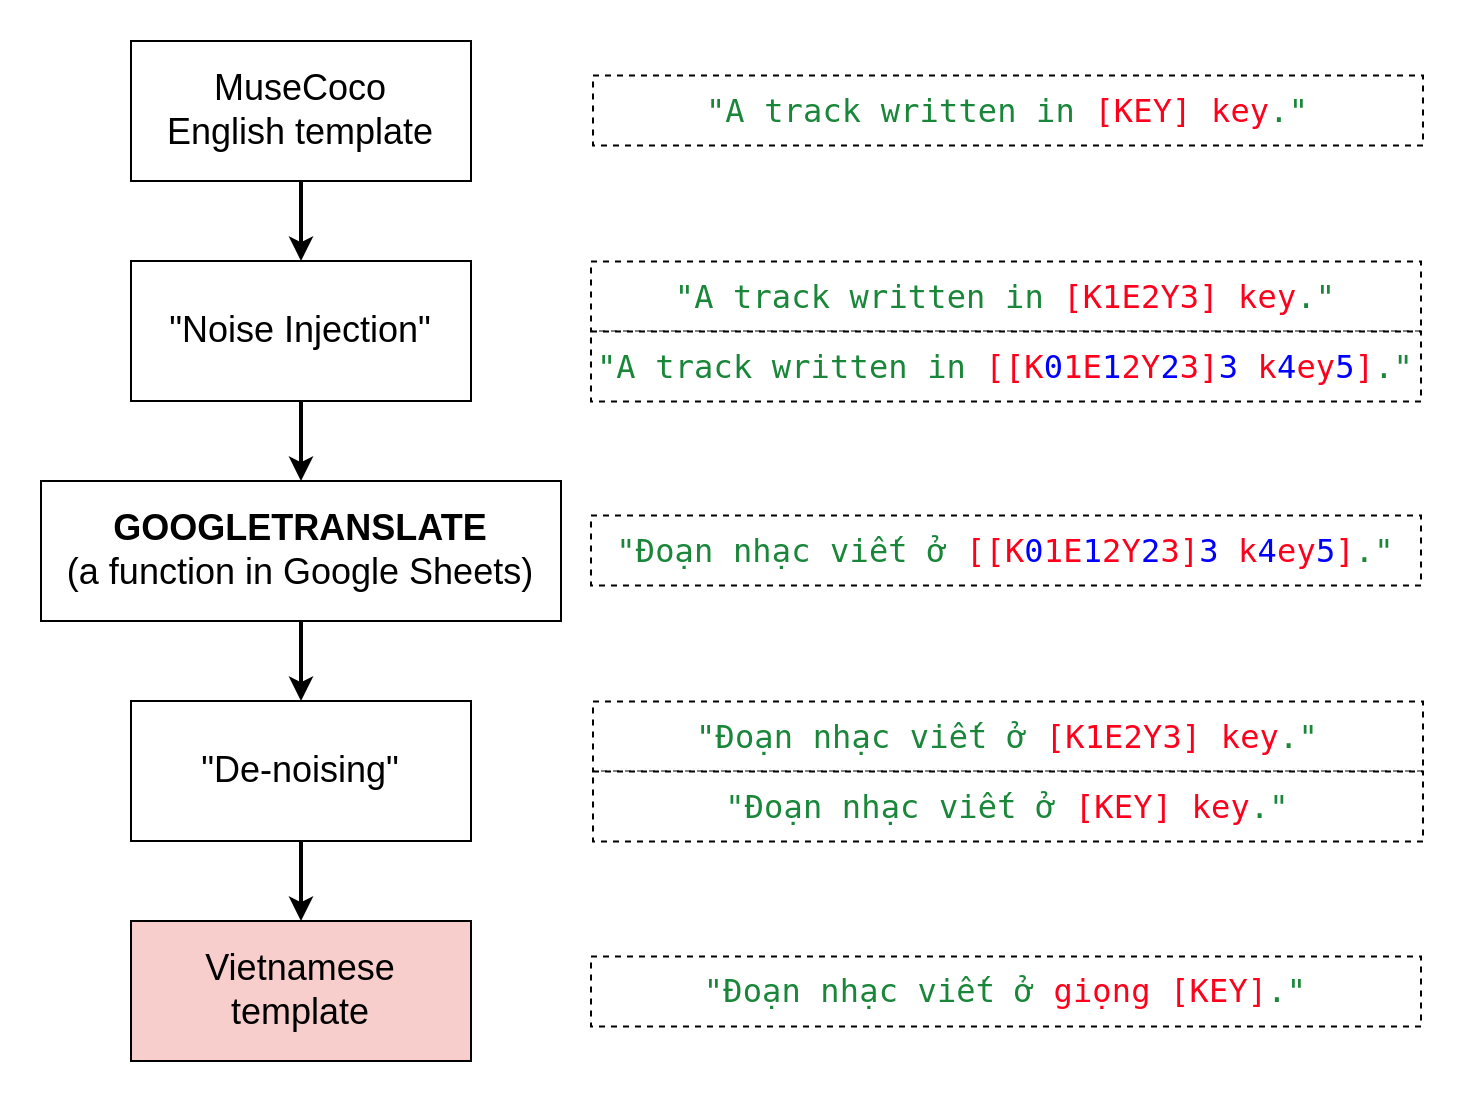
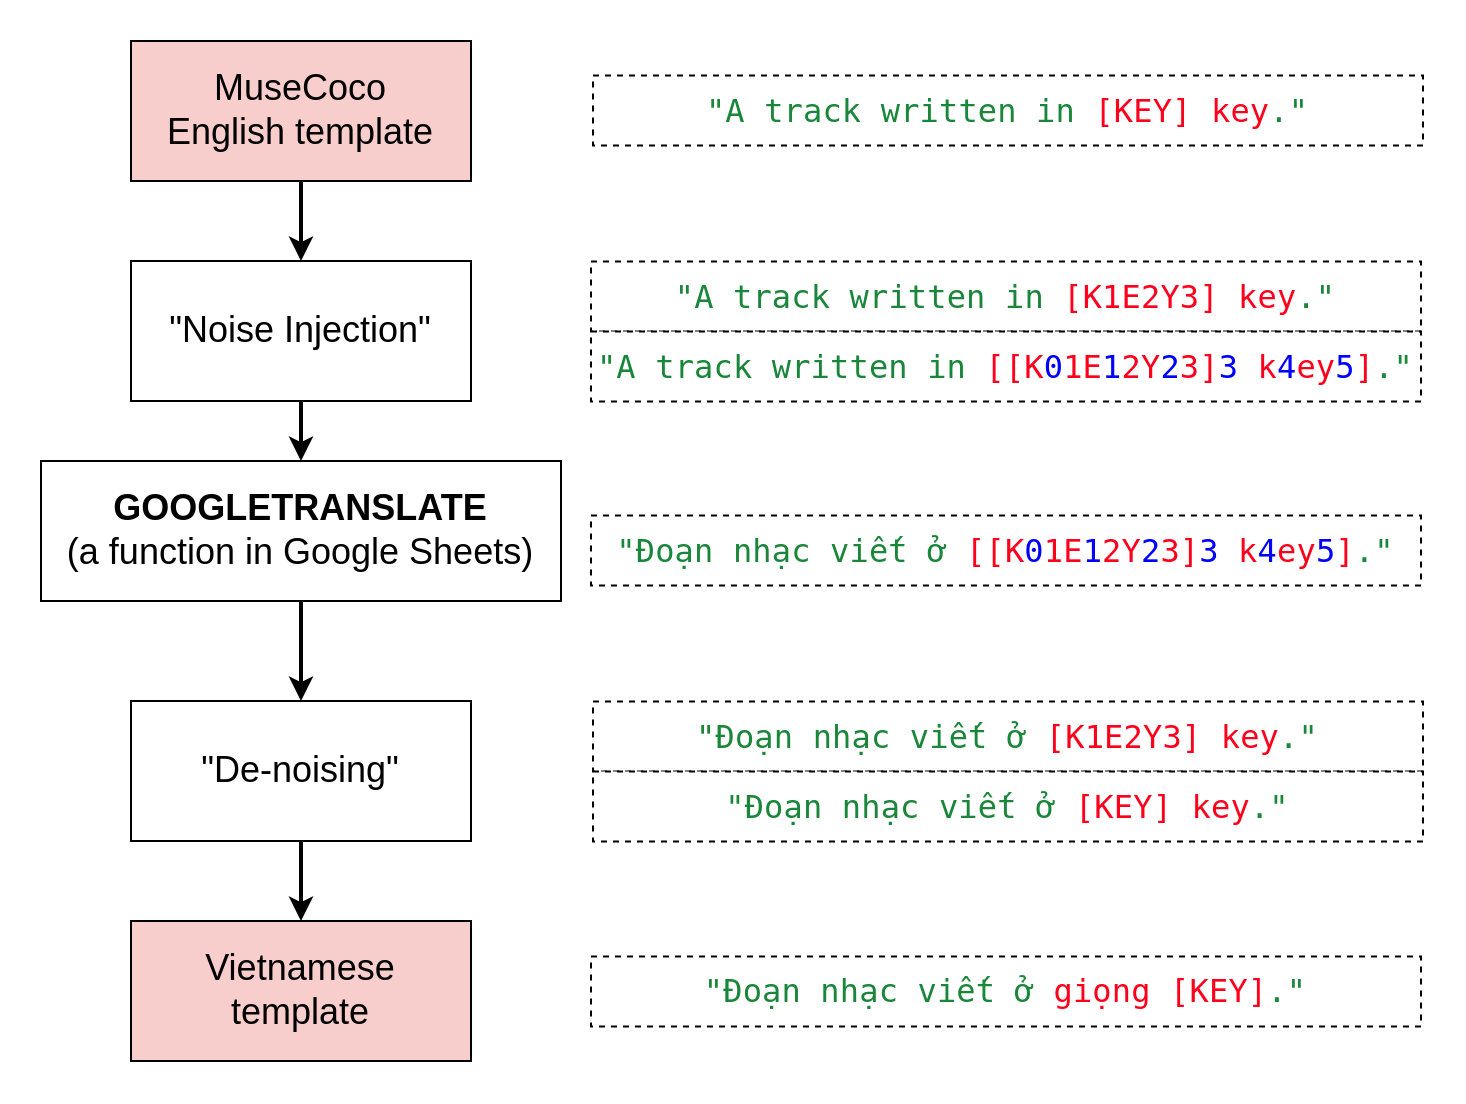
- <mxCell id="3" value="&lt;font style=&quot;font-size: 18px;&quot;&gt;MuseCoco&lt;/font&gt;&lt;div&gt;&lt;font style=&quot;font-size: 18px;&quot;&gt;English template&lt;/font&gt;&lt;/div&gt;" style="rounded=0;whiteSpace=wrap;html=1;" parent="1" vertex="1"><mxGeometry x="65" y="20" width="170" height="70" as="geometry" /></mxCell>
+ <mxCell id="3" value="&lt;font style=&quot;font-size: 18px;&quot;&gt;MuseCoco&lt;/font&gt;&lt;div&gt;&lt;font style=&quot;font-size: 18px;&quot;&gt;English template&lt;/font&gt;&lt;/div&gt;" style="rounded=0;whiteSpace=wrap;html=1;fillColor=#f8cecc;" parent="1" vertex="1"><mxGeometry x="65" y="20" width="170" height="70" as="geometry" /></mxCell>
- <mxCell id="7" value="&lt;div&gt;&lt;font size=&quot;4&quot;&gt;&lt;b&gt;GOOGLETRANSLATE&lt;/b&gt;&lt;/font&gt;&lt;/div&gt;&lt;div&gt;&lt;font size=&quot;4&quot;&gt;(a function&amp;nbsp;&lt;/font&gt;&lt;font size=&quot;4&quot;&gt;in&amp;nbsp;&lt;/font&gt;&lt;span style=&quot;font-size: large;&quot;&gt;Google Sheets)&lt;/span&gt;&lt;/div&gt;" style="rounded=0;whiteSpace=wrap;html=1;" parent="1" vertex="1"><mxGeometry x="20" y="240" width="260" height="70" as="geometry" /></mxCell>
+ <mxCell id="7" value="&lt;div&gt;&lt;font size=&quot;4&quot;&gt;&lt;b&gt;GOOGLETRANSLATE&lt;/b&gt;&lt;/font&gt;&lt;/div&gt;&lt;div&gt;&lt;font size=&quot;4&quot;&gt;(a function&amp;nbsp;&lt;/font&gt;&lt;font size=&quot;4&quot;&gt;in&amp;nbsp;&lt;/font&gt;&lt;span style=&quot;font-size: large;&quot;&gt;Google Sheets)&lt;/span&gt;&lt;/div&gt;" style="rounded=0;whiteSpace=wrap;html=1;" parent="1" vertex="1"><mxGeometry x="20" y="230" width="260" height="70" as="geometry" /></mxCell>
